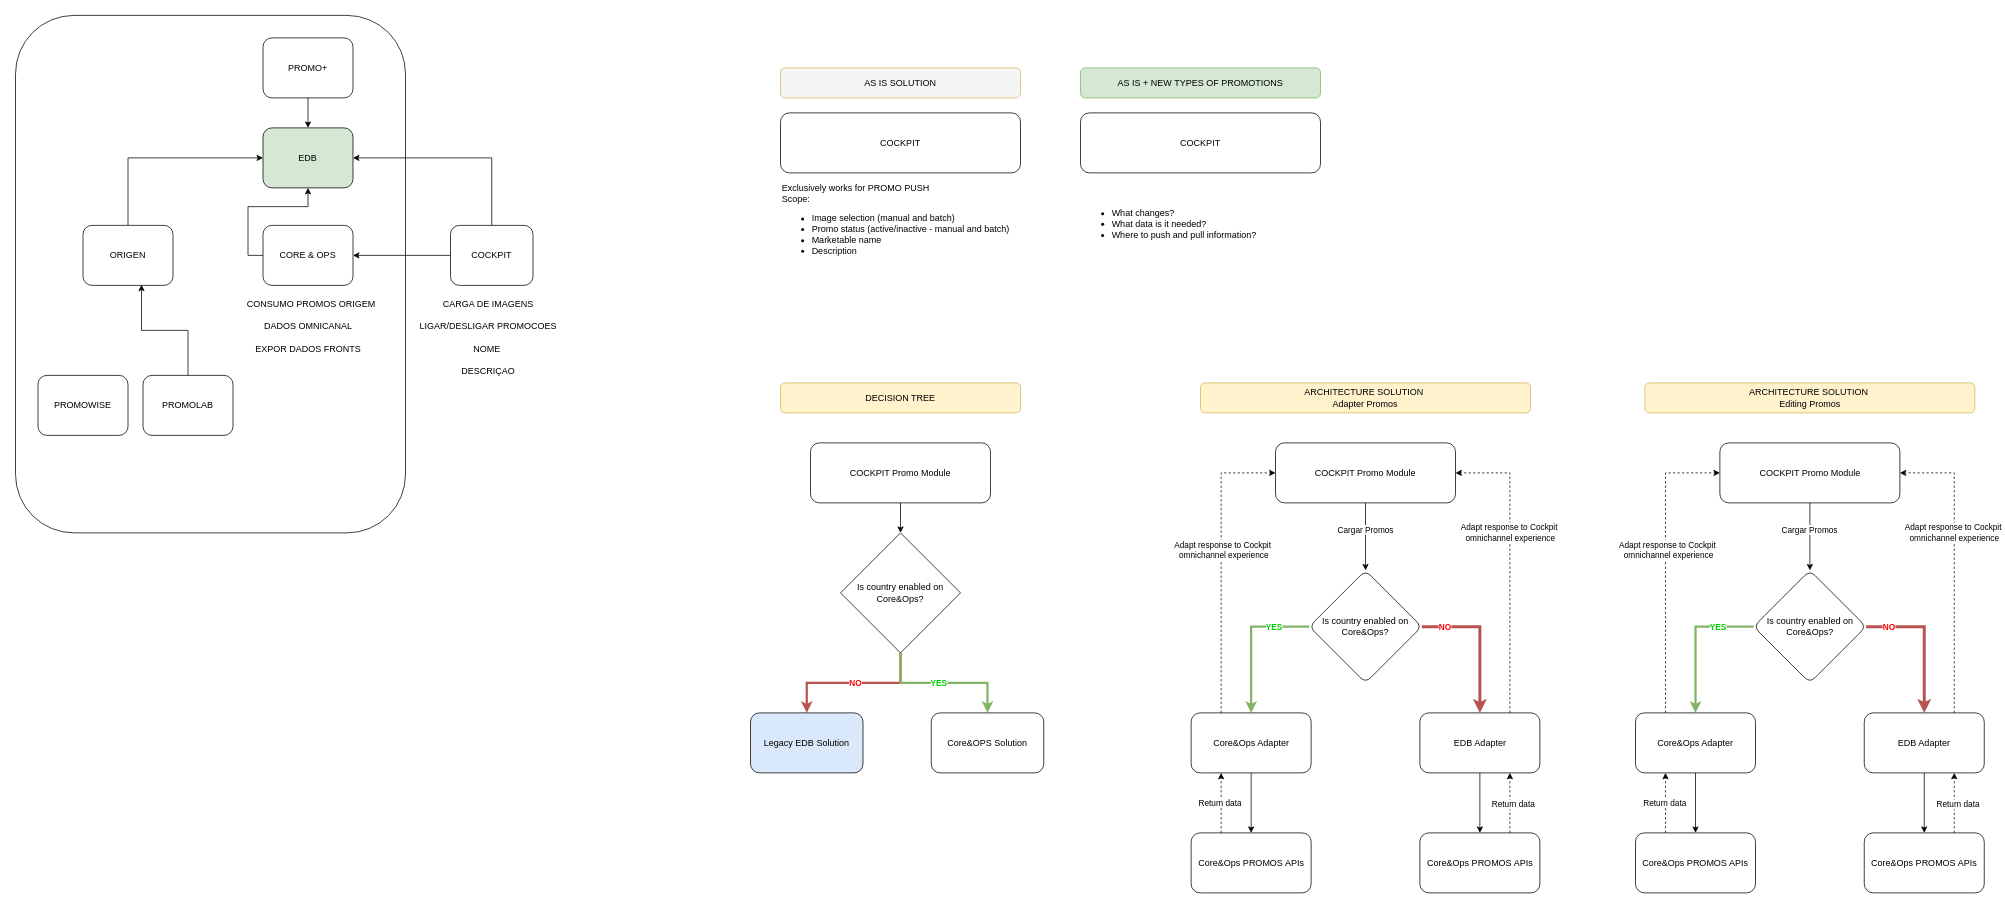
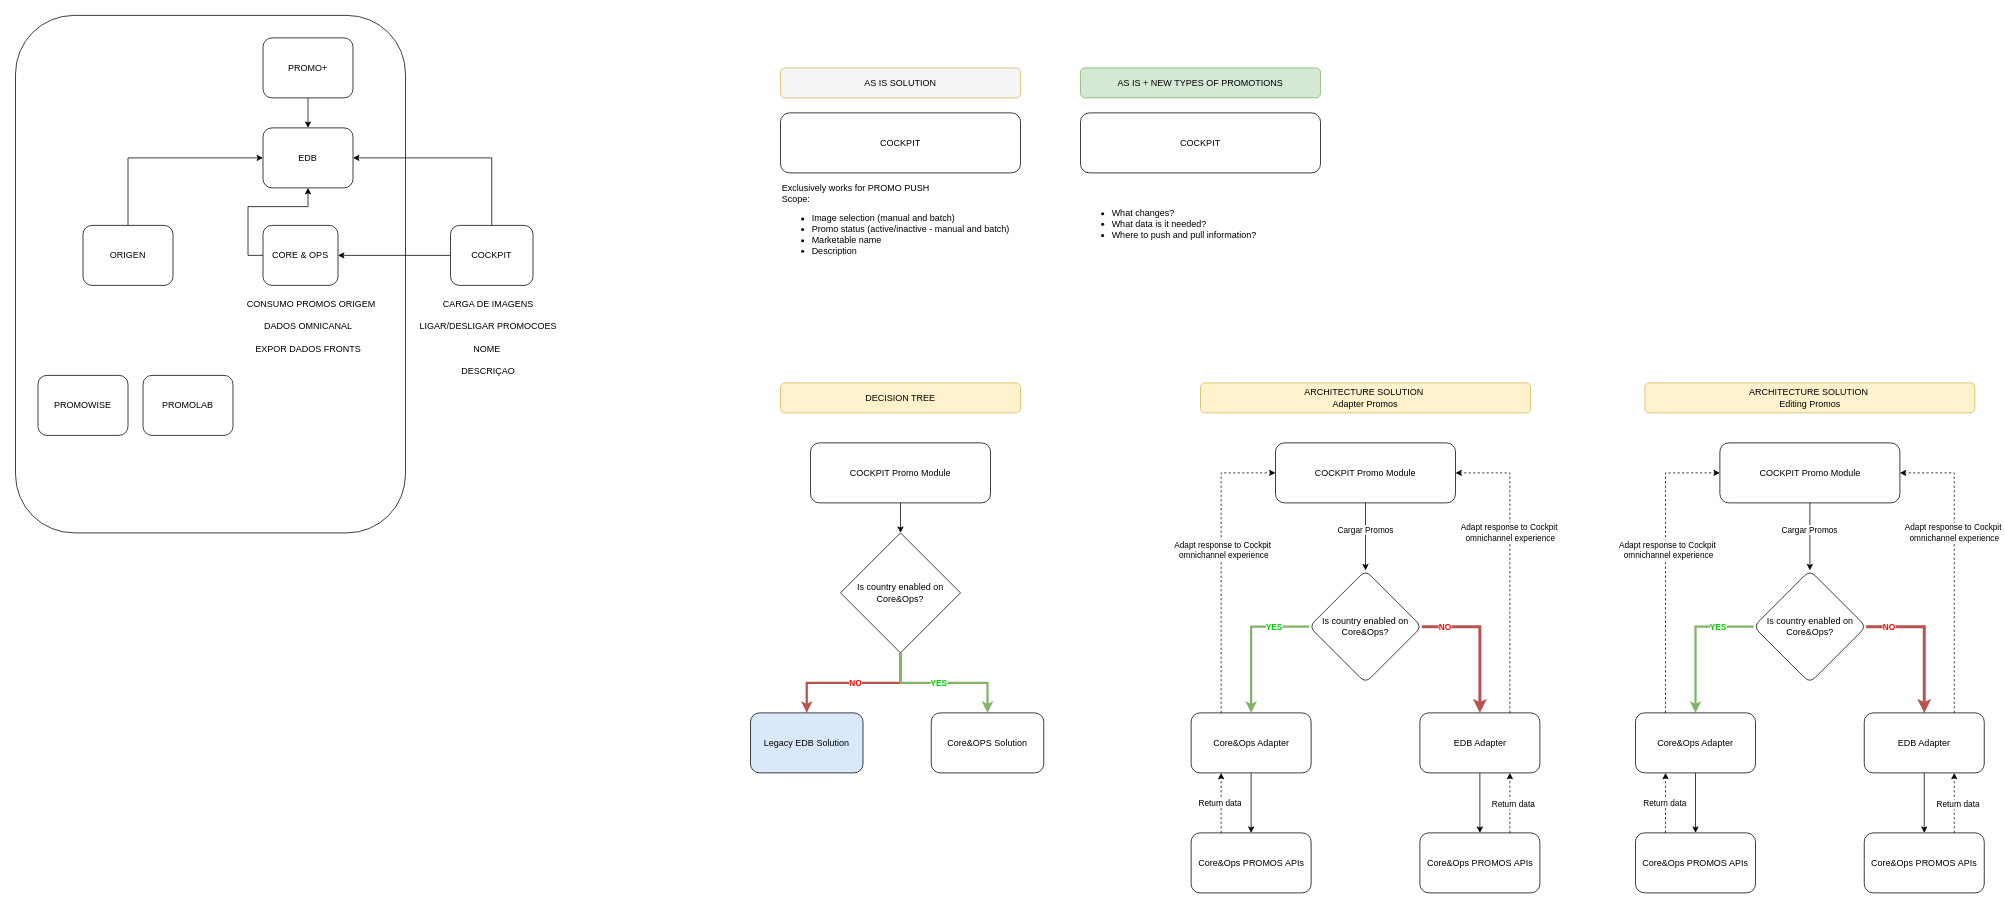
- <mxCell id="16" value="EDB" style="rounded=1;whiteSpace=wrap;html=1;fillColor=#d5e8d4;" parent="1" vertex="1"><mxGeometry x="350" y="170" width="120" height="80" as="geometry" /></mxCell>
+ <mxCell id="16" value="EDB" style="rounded=1;whiteSpace=wrap;html=1;" parent="1" vertex="1"><mxGeometry x="350" y="170" width="120" height="80" as="geometry" /></mxCell>
- <mxCell id="6" value="CORE &amp;amp; OPS" style="rounded=1;whiteSpace=wrap;html=1;" parent="1" vertex="1"><mxGeometry x="350" y="300" width="120" height="80" as="geometry" /></mxCell>
+ <mxCell id="6" value="CORE &amp;amp; OPS" style="rounded=1;whiteSpace=wrap;html=1;" parent="1" vertex="1"><mxGeometry x="350" y="300" width="100" height="80" as="geometry" /></mxCell>
- <mxCell id="12" style="edgeStyle=orthogonalEdgeStyle;rounded=0;orthogonalLoop=1;jettySize=auto;html=1;entryX=0.65;entryY=0.988;entryDx=0;entryDy=0;entryPerimeter=0;exitX=0.5;exitY=0;exitDx=0;exitDy=0;" parent="1" source="11" target="4" edge="1"><mxGeometry relative="1" as="geometry" /></mxCell>
